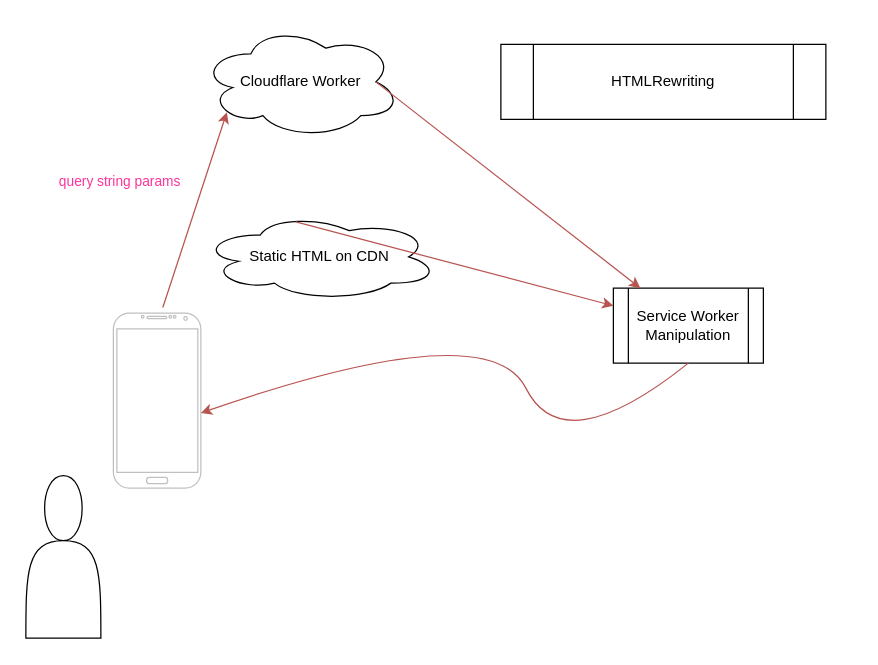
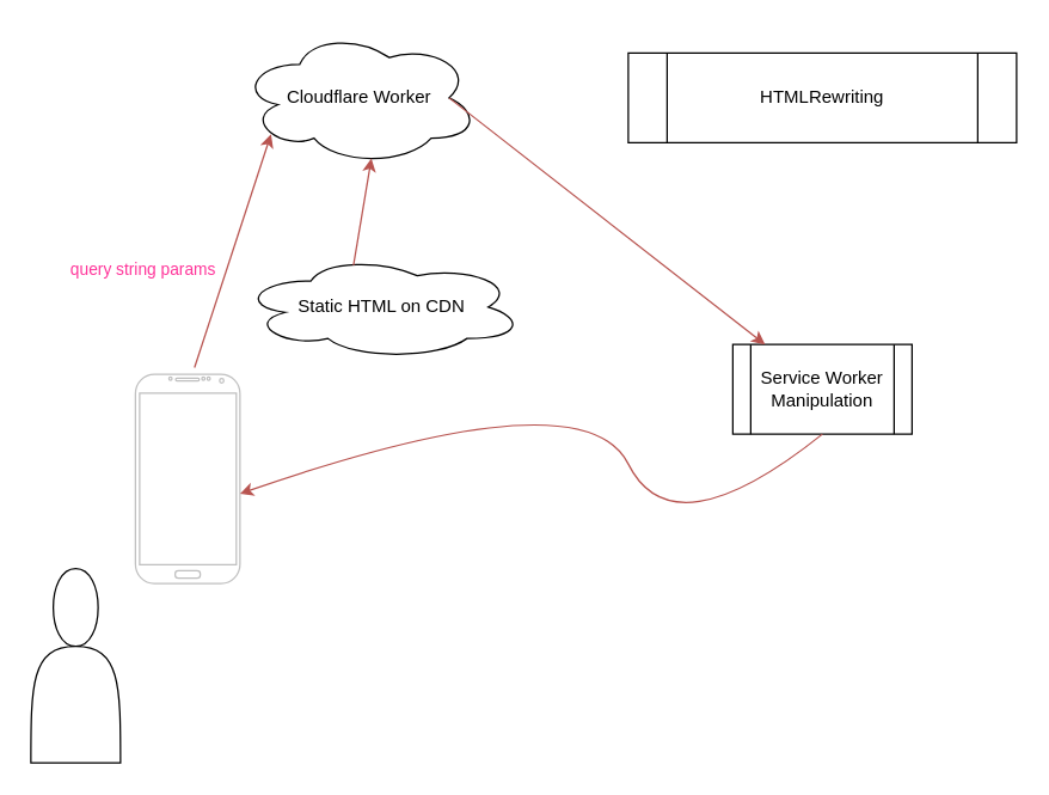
- <mxCell id="7" value="HTMLRewriting" style="shape=process;whiteSpace=wrap;html=1;backgroundOutline=1;" vertex="1" parent="1"><mxGeometry x="400" y="35" width="260" height="60" as="geometry" /></mxCell>
+ <mxCell id="7" value="HTMLRewriting" style="shape=process;whiteSpace=wrap;html=1;backgroundOutline=1;" vertex="1" parent="1"><mxGeometry x="420" y="35" width="260" height="60" as="geometry" /></mxCell>
- <mxCell id="10" value="&lt;font style=&quot;font-size: 11px&quot; color=&quot;#ff3399&quot;&gt;query string params&lt;/font&gt;" style="text;html=1;align=center;verticalAlign=middle;resizable=0;points=[];autosize=1;strokeColor=none;fillColor=none;" vertex="1" parent="1"><mxGeometry x="40" y="135" width="110" height="20" as="geometry" /></mxCell>
+ <mxCell id="10" value="&lt;font style=&quot;font-size: 11px&quot; color=&quot;#ff3399&quot;&gt;query string params&lt;/font&gt;" style="text;html=1;align=center;verticalAlign=middle;resizable=0;points=[];autosize=1;strokeColor=none;fillColor=none;" vertex="1" parent="1"><mxGeometry x="40" y="170" width="110" height="20" as="geometry" /></mxCell>
- <mxCell id="6" value="" style="endArrow=classic;html=1;rounded=0;exitX=0.4;exitY=0.1;exitDx=0;exitDy=0;exitPerimeter=0;fillColor=#f8cecc;strokeColor=#b85450;" edge="1" parent="1" source="5" target="8"><mxGeometry width="50" height="50" relative="1" as="geometry"><mxPoint x="390" y="450" as="sourcePoint" /><mxPoint x="440" y="160" as="targetPoint" /></mxGeometry></mxCell>
+ <mxCell id="6" value="" style="endArrow=classic;html=1;rounded=0;exitX=0.4;exitY=0.1;exitDx=0;exitDy=0;exitPerimeter=0;entryX=0.55;entryY=0.95;entryDx=0;entryDy=0;entryPerimeter=0;fillColor=#f8cecc;strokeColor=#b85450;" edge="1" parent="1" source="5" target="2"><mxGeometry width="50" height="50" relative="1" as="geometry"><mxPoint x="390" y="450" as="sourcePoint" /><mxPoint x="440" y="160" as="targetPoint" /></mxGeometry></mxCell>
